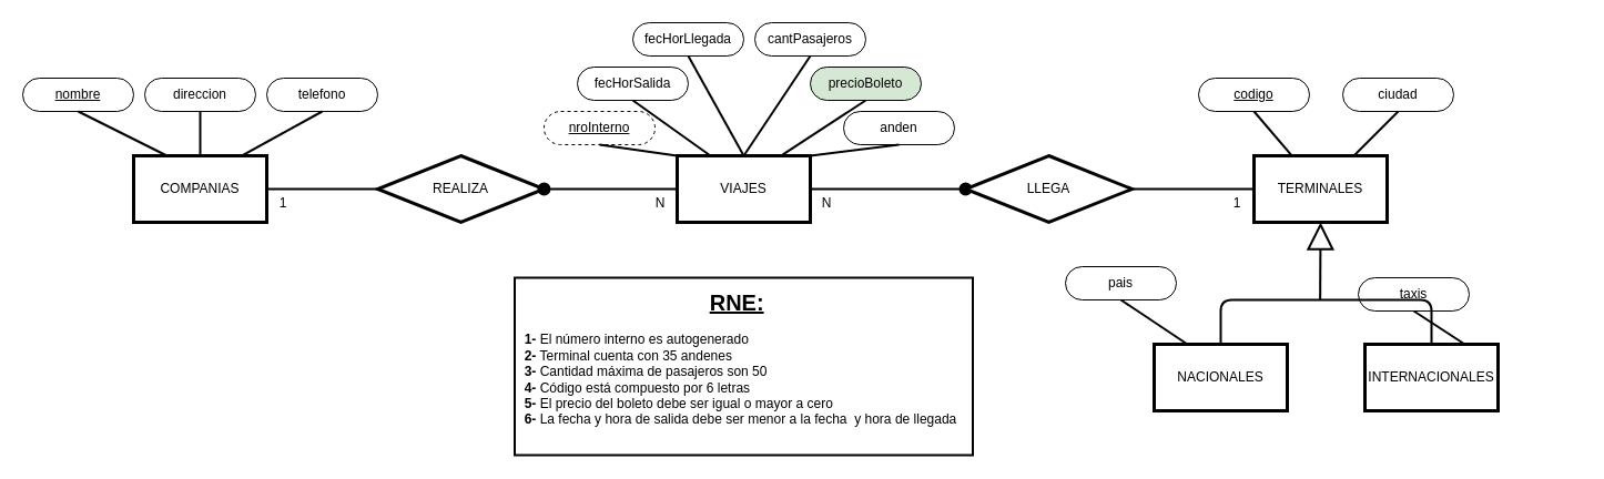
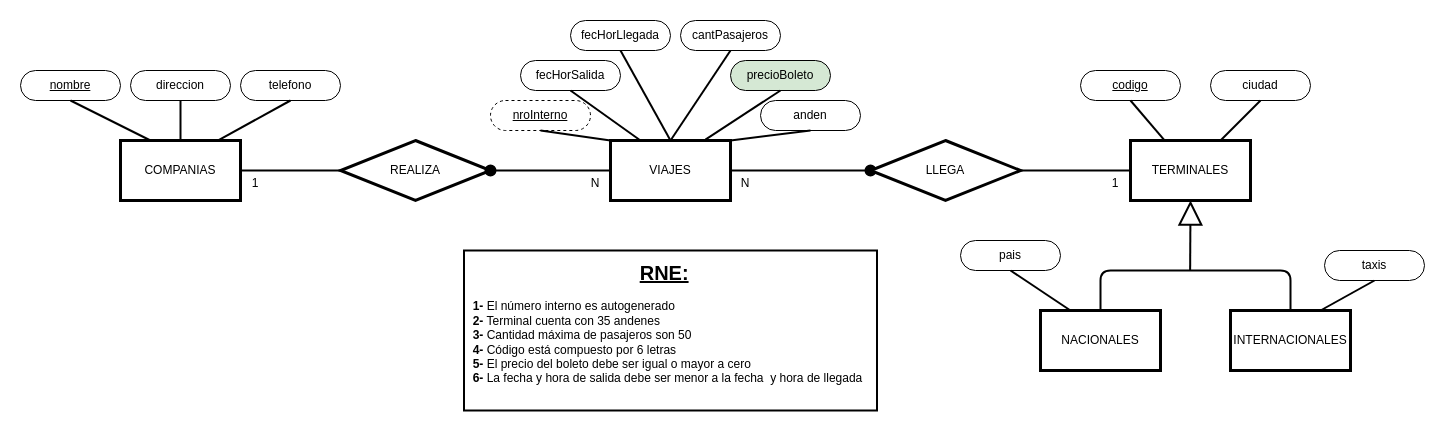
- <mxCell id="11" value="taxis" style="rounded=1;whiteSpace=wrap;html=1;arcSize=50;" parent="1" vertex="1"><mxGeometry x="1224" y="250" width="100" height="30" as="geometry" /></mxCell>
+ <mxCell id="11" value="taxis" style="rounded=1;whiteSpace=wrap;html=1;arcSize=50;" parent="1" vertex="1"><mxGeometry x="1324" y="250" width="100" height="30" as="geometry" /></mxCell>
